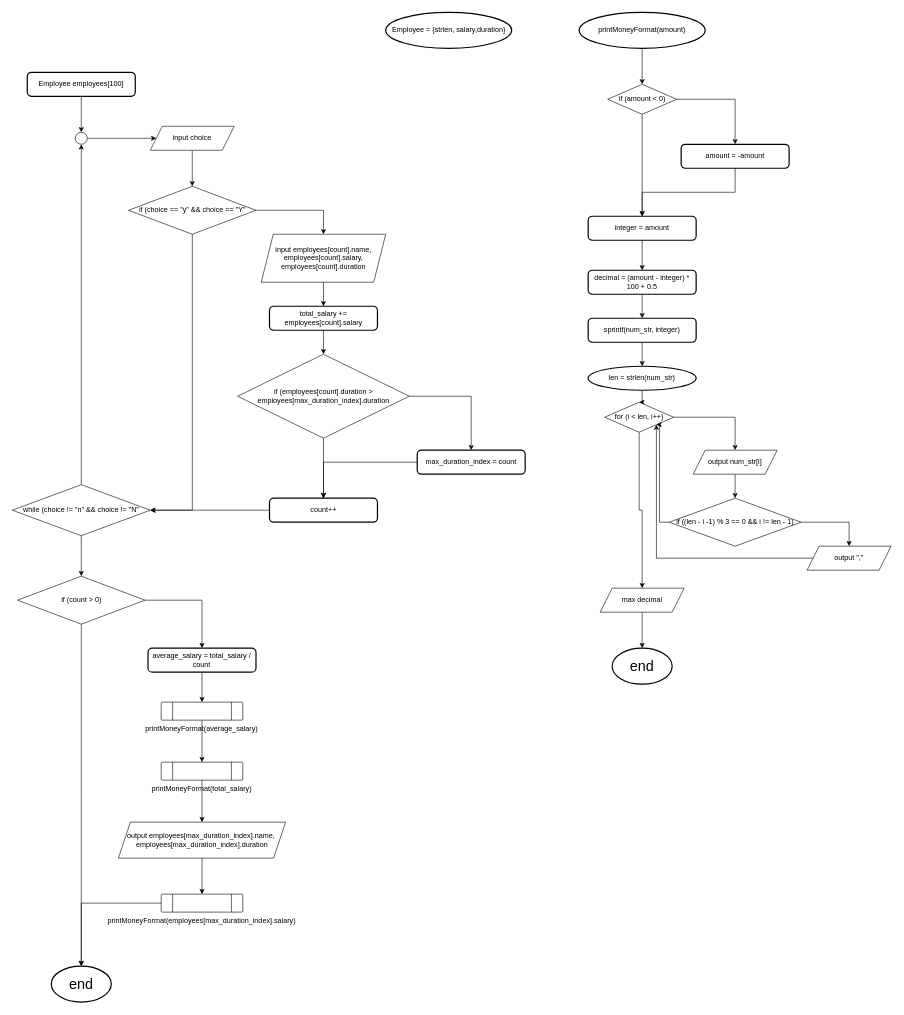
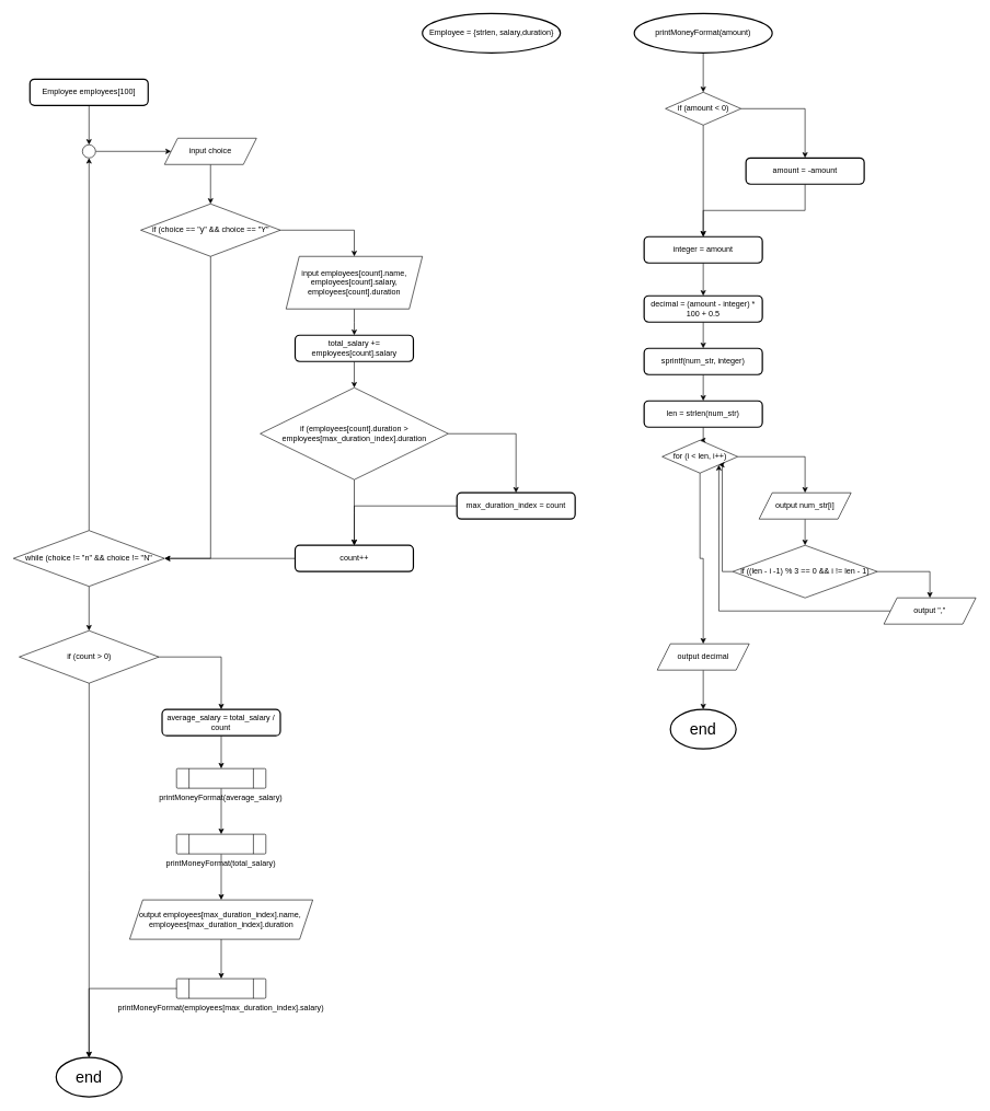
- <mxCell id="54" value="len = strlen(num_str)" style="ellipse;whiteSpace=wrap;html=1;absoluteArcSize=1;arcSize=14;strokeWidth=2;" vertex="1" parent="1"><mxGeometry x="980" y="610" width="180" height="40" as="geometry" /></mxCell>
+ <mxCell id="54" value="len = strlen(num_str)" style="rounded=1;whiteSpace=wrap;html=1;absoluteArcSize=1;arcSize=14;strokeWidth=2;" vertex="1" parent="1"><mxGeometry x="980" y="610" width="180" height="40" as="geometry" /></mxCell>
- <mxCell id="66" value="max decimal" style="shape=parallelogram;perimeter=parallelogramPerimeter;whiteSpace=wrap;html=1;fixedSize=1;" vertex="1" parent="1"><mxGeometry x="1000" y="980" width="140" height="40" as="geometry" /></mxCell>
+ <mxCell id="66" value="output decimal" style="shape=parallelogram;perimeter=parallelogramPerimeter;whiteSpace=wrap;html=1;fixedSize=1;" vertex="1" parent="1"><mxGeometry x="1000" y="980" width="140" height="40" as="geometry" /></mxCell>
